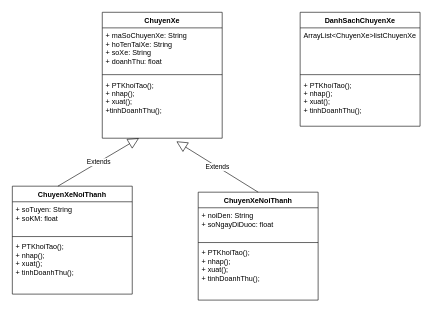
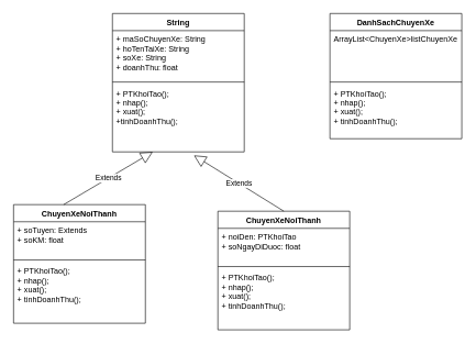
- <mxCell id="2" value="ChuyenXe" style="swimlane;fontStyle=1;align=center;verticalAlign=top;childLayout=stackLayout;horizontal=1;startSize=26;horizontalStack=0;resizeParent=1;resizeParentMax=0;resizeLast=0;collapsible=1;marginBottom=0;" vertex="1" parent="1"><mxGeometry x="170" y="20" width="200" height="210" as="geometry" /></mxCell>
+ <mxCell id="2" value="String" style="swimlane;fontStyle=1;align=center;verticalAlign=top;childLayout=stackLayout;horizontal=1;startSize=26;horizontalStack=0;resizeParent=1;resizeParentMax=0;resizeLast=0;collapsible=1;marginBottom=0;" vertex="1" parent="1"><mxGeometry x="170" y="20" width="200" height="210" as="geometry" /></mxCell>
- <mxCell id="7" value="+ soTuyen: String&#10;+ soKM: float" style="text;strokeColor=none;fillColor=none;align=left;verticalAlign=top;spacingLeft=4;spacingRight=4;overflow=hidden;rotatable=0;points=[[0,0.5],[1,0.5]];portConstraint=eastwest;" vertex="1" parent="6"><mxGeometry y="26" width="200" height="54" as="geometry" /></mxCell>
+ <mxCell id="7" value="+ soTuyen: Extends&#10;+ soKM: float" style="text;strokeColor=none;fillColor=none;align=left;verticalAlign=top;spacingLeft=4;spacingRight=4;overflow=hidden;rotatable=0;points=[[0,0.5],[1,0.5]];portConstraint=eastwest;" vertex="1" parent="6"><mxGeometry y="26" width="200" height="54" as="geometry" /></mxCell>
- <mxCell id="11" value="+ noiDen: String&#10;+ soNgayDiDuoc: float" style="text;strokeColor=none;fillColor=none;align=left;verticalAlign=top;spacingLeft=4;spacingRight=4;overflow=hidden;rotatable=0;points=[[0,0.5],[1,0.5]];portConstraint=eastwest;" vertex="1" parent="10"><mxGeometry y="26" width="200" height="54" as="geometry" /></mxCell>
+ <mxCell id="11" value="+ noiDen: PTKhoiTao&#10;+ soNgayDiDuoc: float" style="text;strokeColor=none;fillColor=none;align=left;verticalAlign=top;spacingLeft=4;spacingRight=4;overflow=hidden;rotatable=0;points=[[0,0.5],[1,0.5]];portConstraint=eastwest;" vertex="1" parent="10"><mxGeometry y="26" width="200" height="54" as="geometry" /></mxCell>
